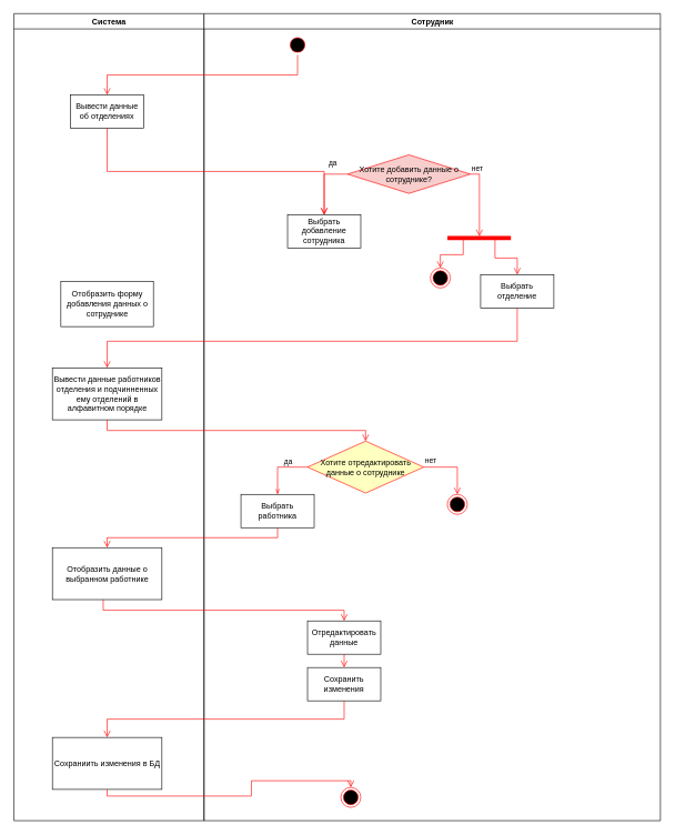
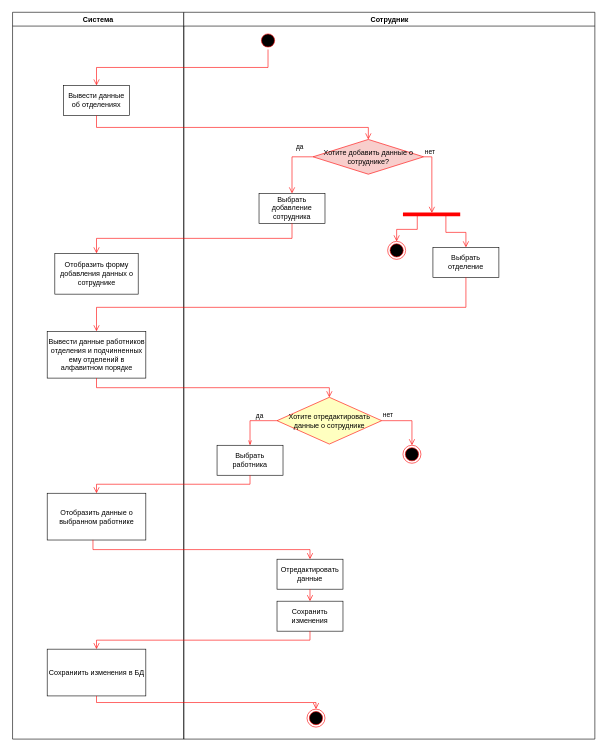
- <mxCell id="30" value="" style="edgeStyle=orthogonalEdgeStyle;html=1;verticalAlign=bottom;endArrow=open;endSize=8;strokeColor=#ff0000;rounded=0;exitX=0.5;exitY=1;exitDx=0;exitDy=0;" parent="1" source="3" target="17" edge="1"><mxGeometry relative="1" as="geometry"><mxPoint x="643.25" y="212" as="targetPoint" /><mxPoint x="165.5" y="262" as="sourcePoint" /></mxGeometry></mxCell>
+ <mxCell id="30" value="" style="edgeStyle=orthogonalEdgeStyle;html=1;verticalAlign=bottom;endArrow=open;endSize=8;strokeColor=#ff0000;rounded=0;exitX=0.5;exitY=1;exitDx=0;exitDy=0;entryX=0.5;entryY=0;entryDx=0;entryDy=0;" parent="1" source="3" target="14" edge="1"><mxGeometry relative="1" as="geometry"><mxPoint x="643.25" y="212" as="targetPoint" /><mxPoint x="165.5" y="262" as="sourcePoint" /></mxGeometry></mxCell>
+ <mxCell id="31" value="" style="edgeStyle=orthogonalEdgeStyle;html=1;align=left;verticalAlign=top;endArrow=open;endSize=8;strokeColor=#ff0000;rounded=0;movable=1;resizable=1;rotatable=1;deletable=1;editable=1;locked=0;connectable=1;exitX=0.5;exitY=1;exitDx=0;exitDy=0;" edge="1" parent="1" source="17" target="4"><mxGeometry x="-1" relative="1" as="geometry"><mxPoint x="151" y="442" as="targetPoint" /><mxPoint as="offset" /><mxPoint x="330.5" y="462" as="sourcePoint" /></mxGeometry></mxCell>
- <mxCell id="7" value="Сохраниить изменения в БД" style="html=1;whiteSpace=wrap;" vertex="1" parent="2"><mxGeometry x="57.75" y="1087" width="164.5" height="78" as="geometry" /></mxCell>
+ <mxCell id="7" value="Сохраниить изменения в БД" style="html=1;whiteSpace=wrap;" vertex="1" parent="2"><mxGeometry x="57.75" y="1062" width="164.5" height="78" as="geometry" /></mxCell>
